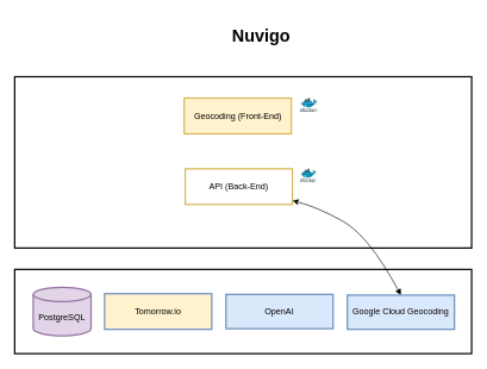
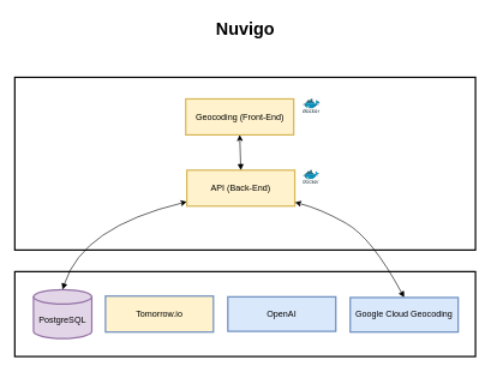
- <mxCell id="15" value="Nuvigo" style="text;strokeColor=none;fillColor=none;html=1;fontSize=24;fontStyle=1;verticalAlign=middle;align=center;" vertex="1" parent="1"><mxGeometry x="315" y="30" width="100" height="40" as="geometry" /></mxCell>
+ <mxCell id="15" value="Nuvigo" style="text;strokeColor=none;fillColor=none;html=1;fontSize=24;fontStyle=1;verticalAlign=middle;align=center;" vertex="1" parent="1"><mxGeometry x="290" y="20" width="100" height="40" as="geometry" /></mxCell>
+ <mxCell id="9" value="" style="curved=1;startArrow=classic;endArrow=block;exitX=0.5;exitY=1;entryX=0.5;entryY=0;startFill=1;" parent="1" source="4" target="5" edge="1"><mxGeometry relative="1" as="geometry"><Array as="points" /></mxGeometry></mxCell>
- <mxCell id="5" value="API (Back-End)" style="whiteSpace=wrap;strokeWidth=2;fillColor=#ffffff;strokeColor=#d6b656;" parent="1" vertex="1"><mxGeometry x="259" y="236" width="150" height="50" as="geometry" /></mxCell>
+ <mxCell id="5" value="API (Back-End)" style="whiteSpace=wrap;strokeWidth=2;fillColor=#fff2cc;strokeColor=#d6b656;" parent="1" vertex="1"><mxGeometry x="259" y="236" width="150" height="50" as="geometry" /></mxCell>
+ <mxCell id="10" value="" style="curved=1;startArrow=classic;endArrow=block;exitX=0;exitY=0.88;entryX=0.5;entryY=0;rounded=0;startFill=1;" parent="1" source="5" target="6" edge="1"><mxGeometry relative="1" as="geometry"><Array as="points"><mxPoint x="114" y="315" /></Array></mxGeometry></mxCell>
